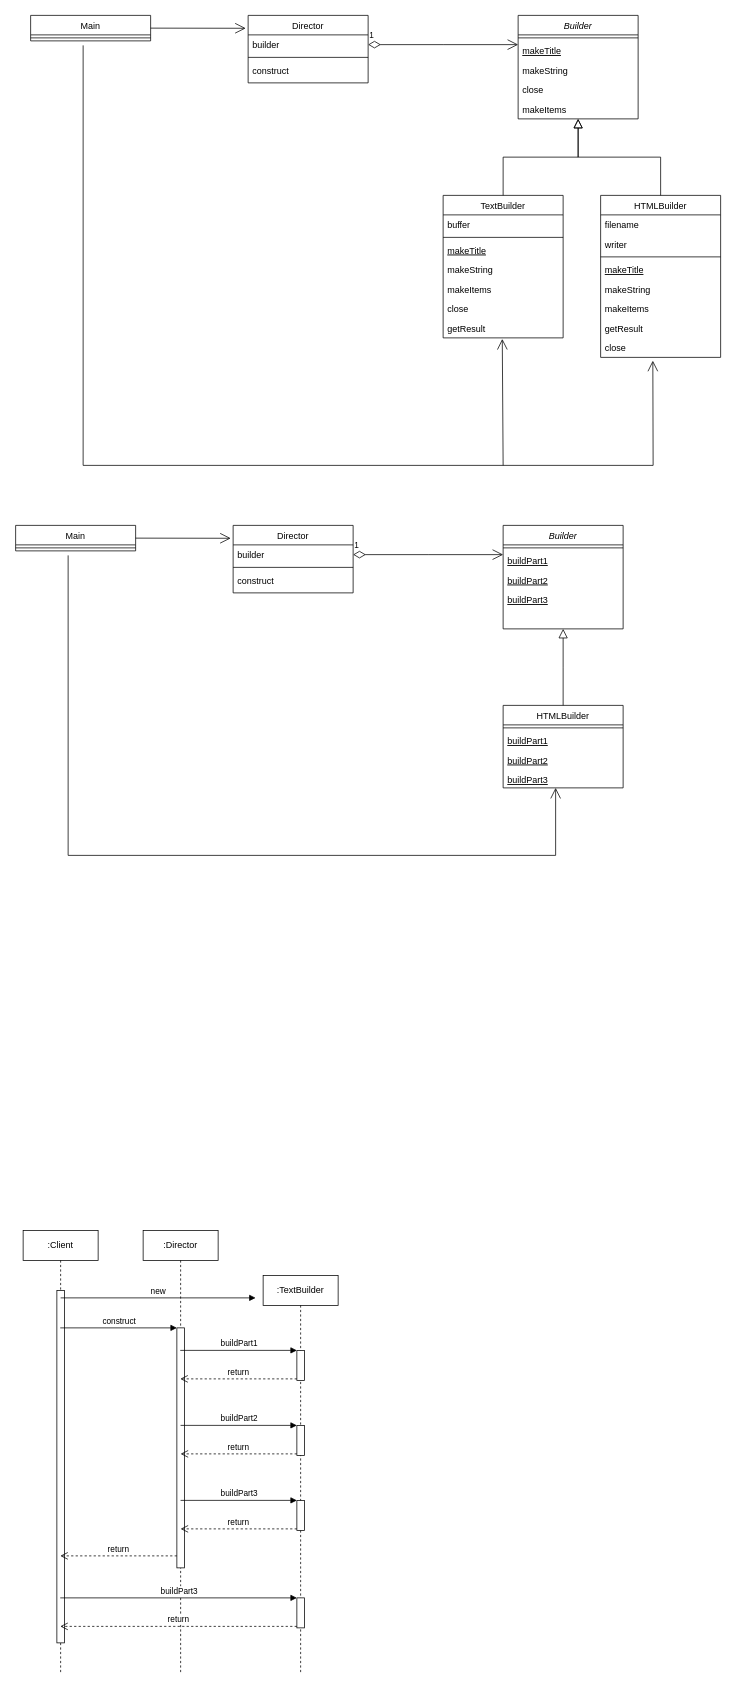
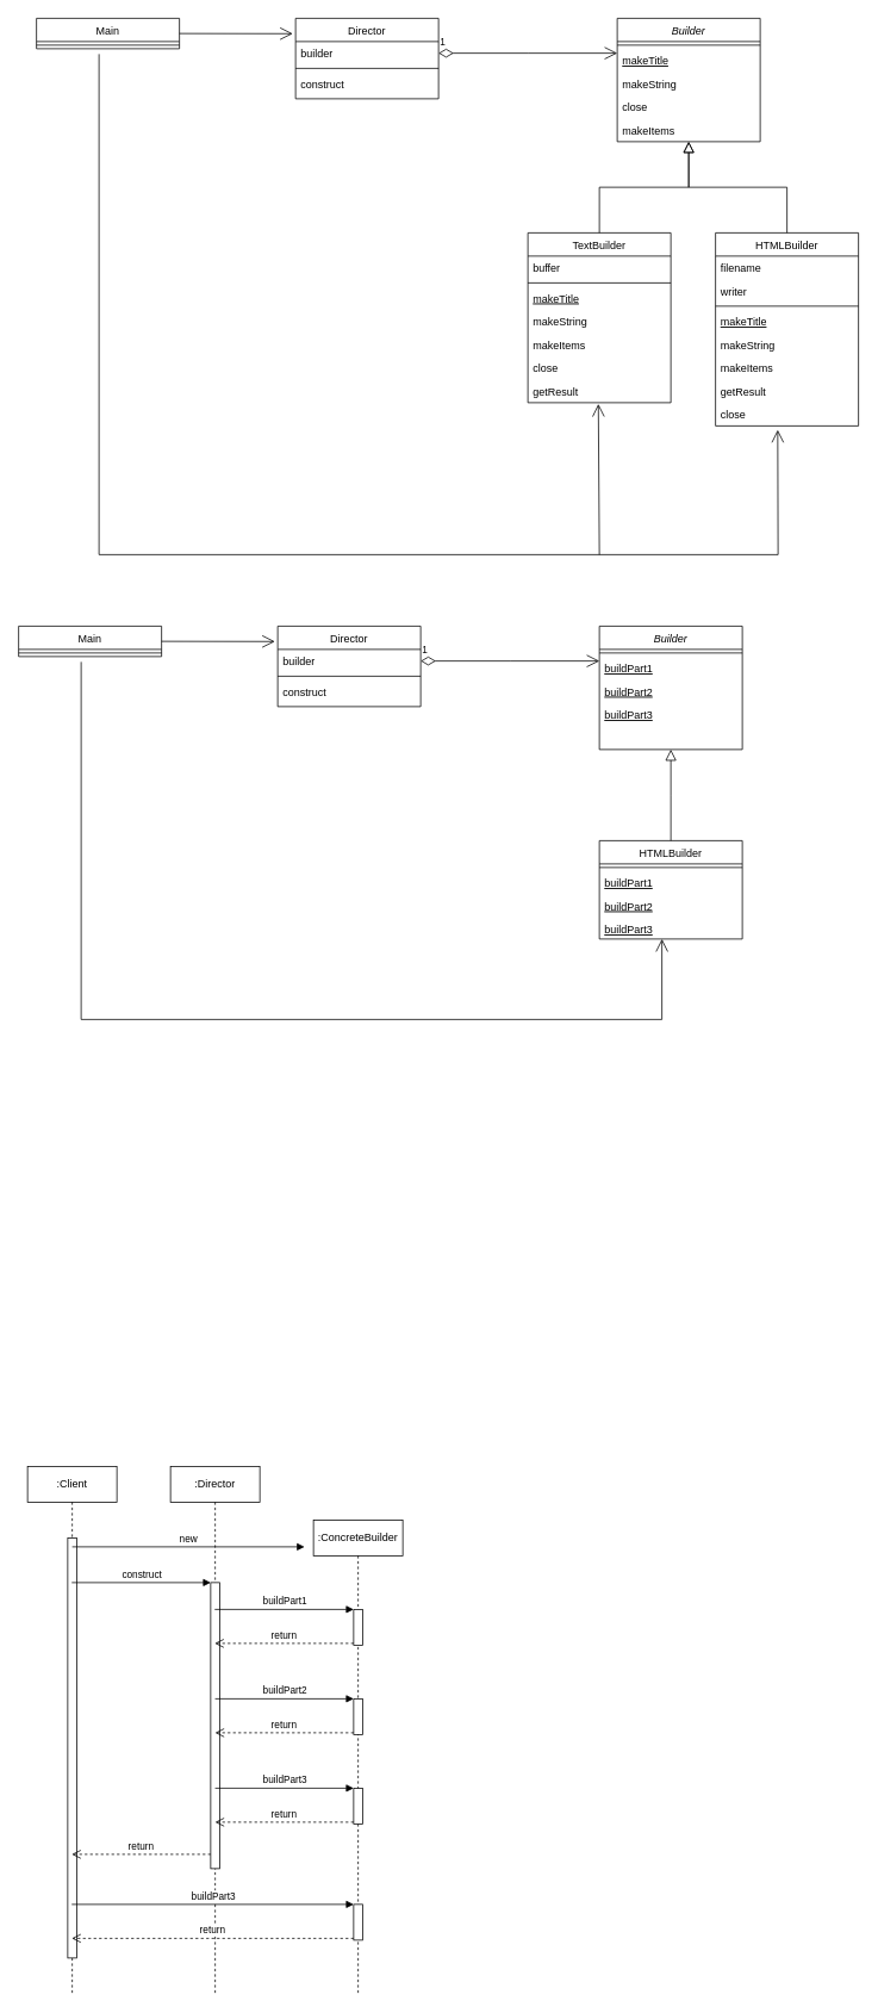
- <mxCell id="61" value=":TextBuilder" style="shape=umlLifeline;perimeter=lifelinePerimeter;whiteSpace=wrap;html=1;container=1;collapsible=0;recursiveResize=0;outlineConnect=0;" vertex="1" parent="1"><mxGeometry x="350" y="1700" width="100" height="530" as="geometry" /></mxCell>
+ <mxCell id="61" value=":ConcreteBuilder" style="shape=umlLifeline;perimeter=lifelinePerimeter;whiteSpace=wrap;html=1;container=1;collapsible=0;recursiveResize=0;outlineConnect=0;" vertex="1" parent="1"><mxGeometry x="350" y="1700" width="100" height="530" as="geometry" /></mxCell>
